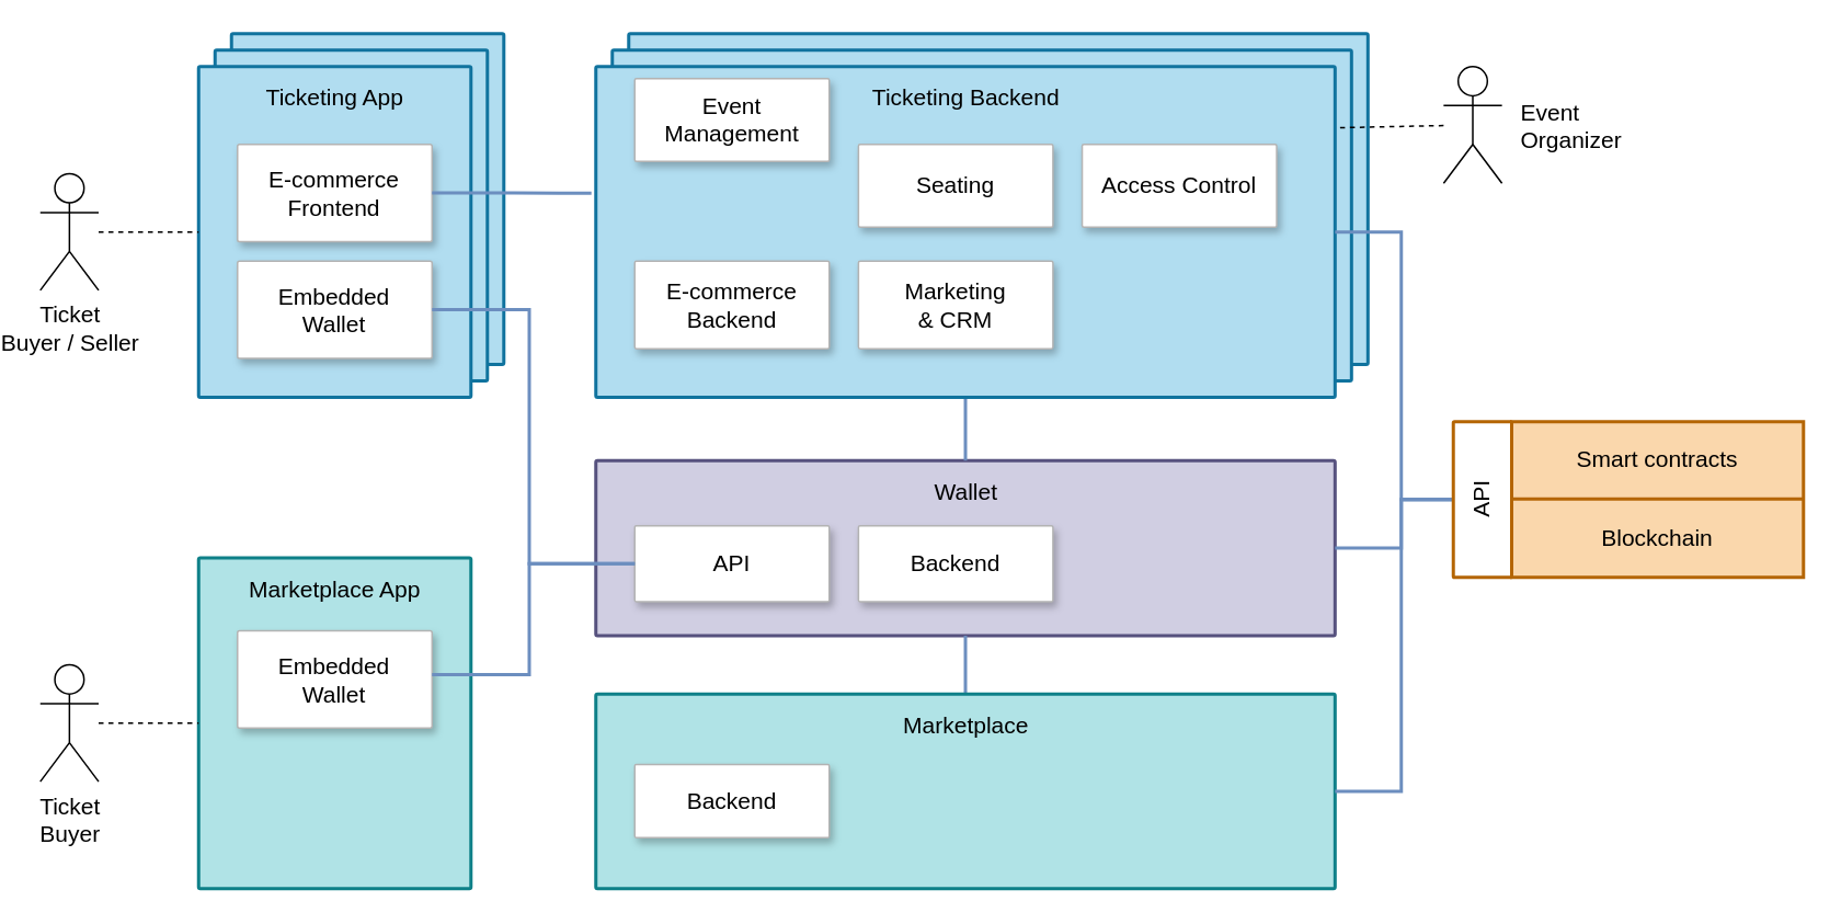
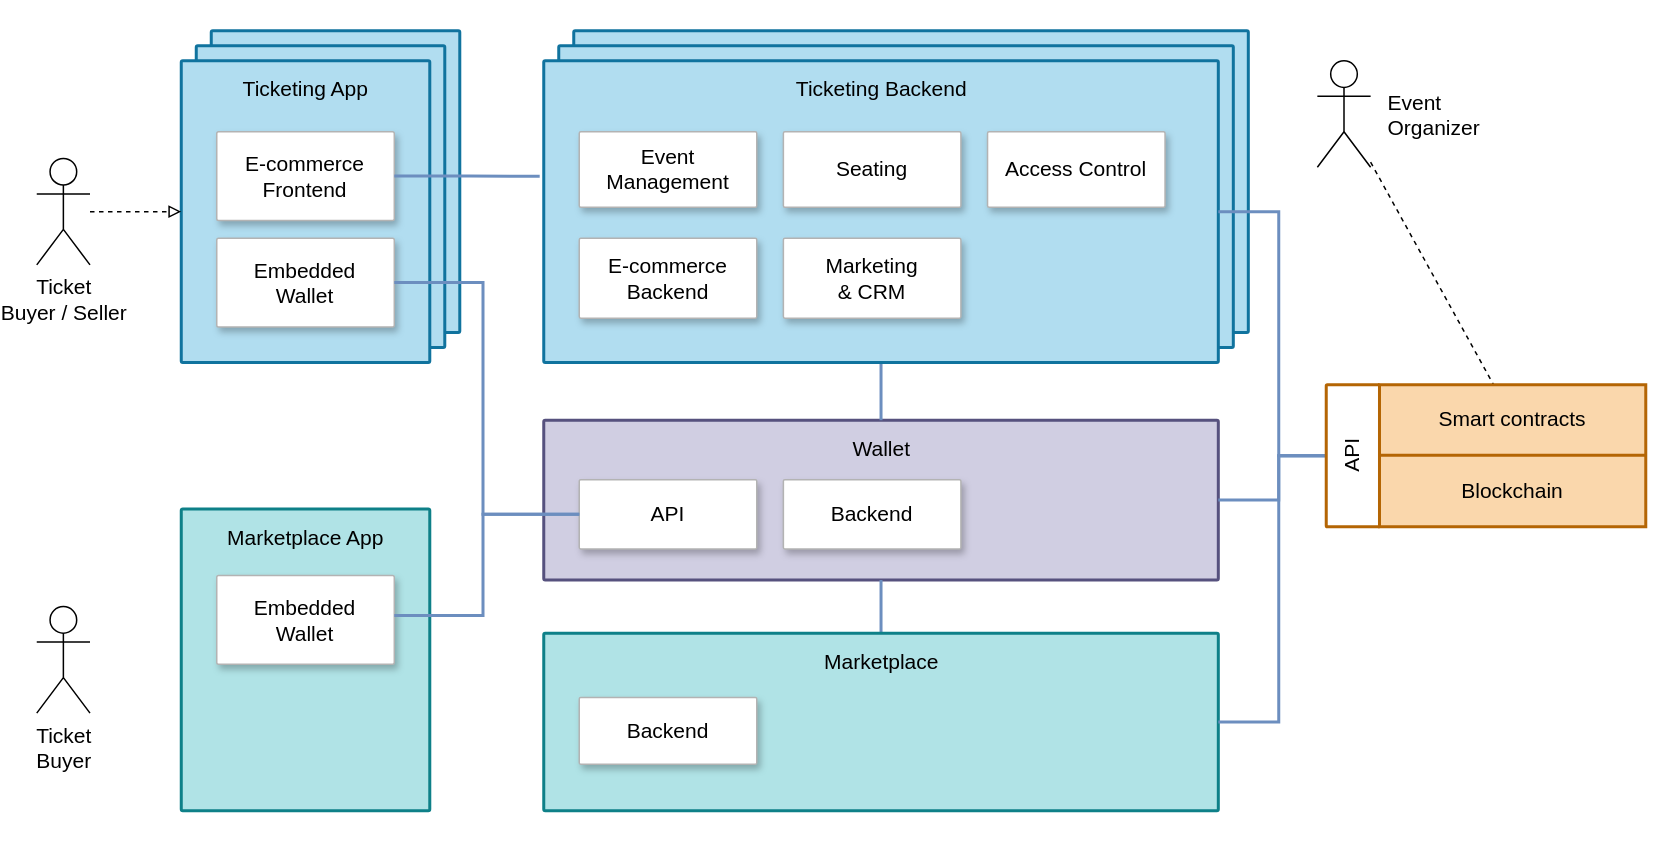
- <mxCell id="17" value="Event&lt;br style=&quot;font-size: 14px;&quot;&gt;Management" style="rounded=1;whiteSpace=wrap;html=1;shadow=1;fontSize=14;strokeWidth=1;arcSize=2;strokeColor=#B3B3B3;" parent="1" vertex="1"><mxGeometry x="381.67" y="47.337" width="118.344" height="50.296" as="geometry" /></mxCell>
+ <mxCell id="17" value="Event&lt;br style=&quot;font-size: 14px;&quot;&gt;Management" style="rounded=1;whiteSpace=wrap;html=1;shadow=1;fontSize=14;strokeWidth=1;arcSize=2;strokeColor=#B3B3B3;" parent="1" vertex="1"><mxGeometry x="381.67" y="87.337" width="118.344" height="50.296" as="geometry" /></mxCell>
- <mxCell id="26" value="" style="edgeStyle=none;rounded=0;orthogonalLoop=1;jettySize=auto;html=1;fontColor=#000000;endArrow=none;endFill=0;dashed=1;entryX=1.002;entryY=0.185;entryDx=0;entryDy=0;entryPerimeter=0;" parent="1" source="27" target="15" edge="1"><mxGeometry x="40" y="147" as="geometry" /></mxCell>
+ <mxCell id="26" value="" style="edgeStyle=none;rounded=0;orthogonalLoop=1;jettySize=auto;html=1;fontColor=#000000;endArrow=none;endFill=0;dashed=1;" parent="1" source="27" target="39" edge="1"><mxGeometry x="40" y="147" as="geometry" /></mxCell>
- <mxCell id="22" value="" style="rounded=0;orthogonalLoop=1;jettySize=auto;html=1;fontColor=#000000;endArrow=none;endFill=0;dashed=1;" parent="1" source="23" target="11" edge="1"><mxGeometry x="40" y="147" as="geometry"><mxPoint x="69.006" y="196.805" as="targetPoint" /></mxGeometry></mxCell>
+ <mxCell id="22" value="" style="rounded=0;orthogonalLoop=1;jettySize=auto;html=1;fontColor=#000000;endArrow=block;endFill=0;dashed=1;" parent="1" source="23" target="11" edge="1"><mxGeometry x="40" y="147" as="geometry"><mxPoint x="69.006" y="196.805" as="targetPoint" /></mxGeometry></mxCell>
- <mxCell id="24" value="" style="rounded=0;orthogonalLoop=1;jettySize=auto;html=1;endArrow=none;endFill=0;dashed=1;" parent="1" source="25" target="7" edge="1"><mxGeometry x="40" y="147" as="geometry" /></mxCell>
